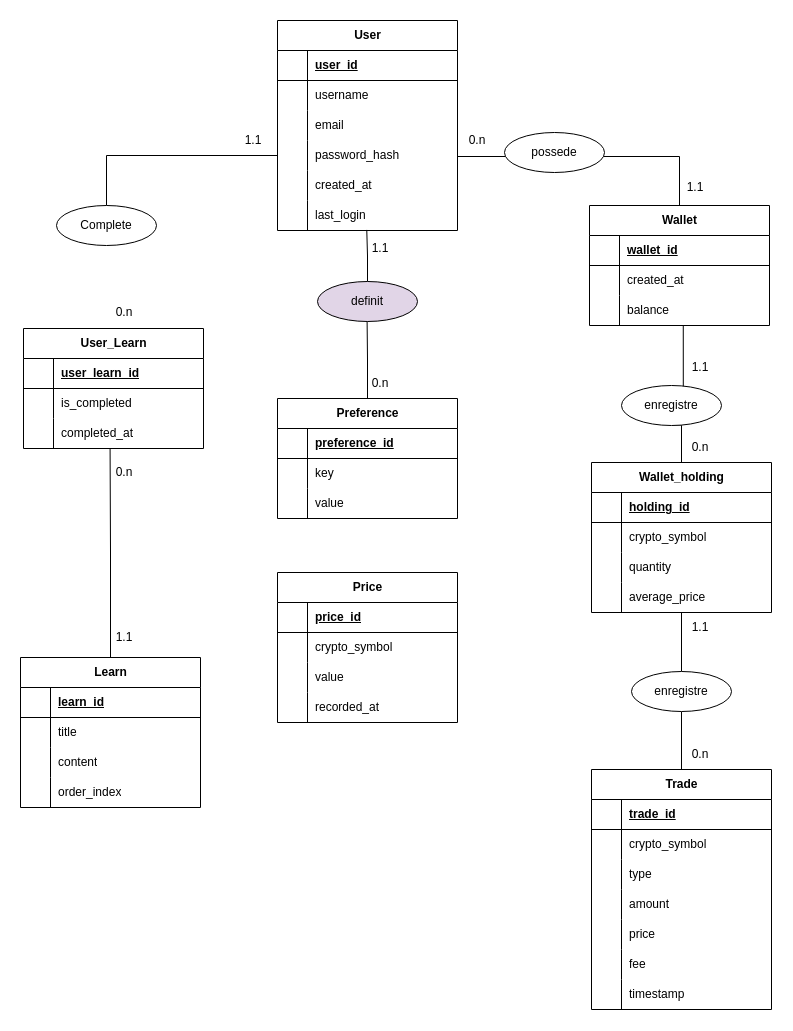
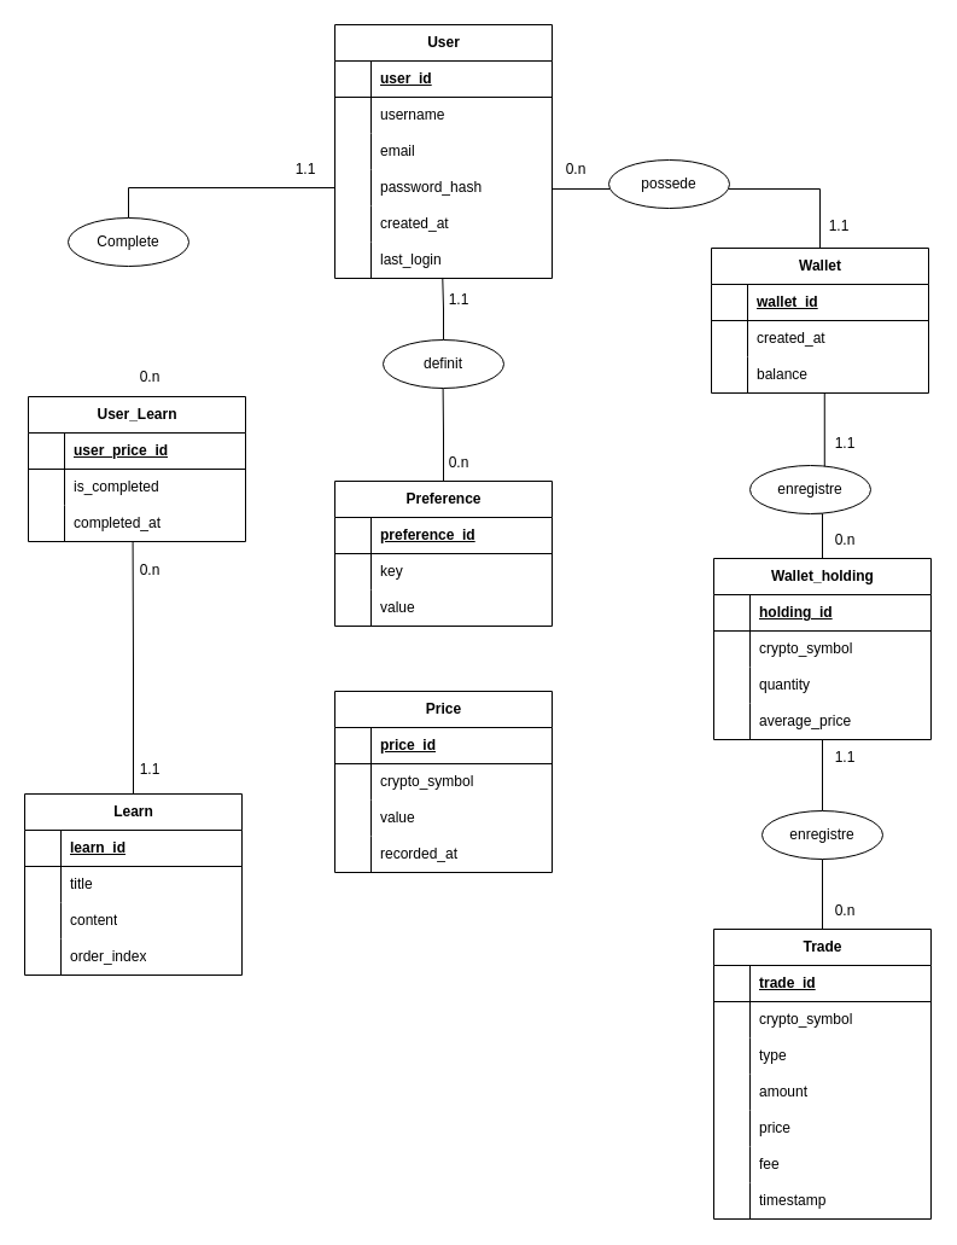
- <mxCell id="125" value="Complete" style="ellipse;whiteSpace=wrap;html=1;align=center;" parent="1" vertex="1"><mxGeometry x="56" y="205" width="100" height="40" as="geometry" /></mxCell>
+ <mxCell id="125" value="Complete" style="ellipse;whiteSpace=wrap;html=1;align=center;" parent="1" vertex="1"><mxGeometry x="56" y="180" width="100" height="40" as="geometry" /></mxCell>
- <mxCell id="133" value="definit" style="ellipse;whiteSpace=wrap;html=1;align=center;fillColor=#e1d5e7;" parent="1" vertex="1"><mxGeometry x="317" y="281" width="100" height="40" as="geometry" /></mxCell>
+ <mxCell id="133" value="definit" style="ellipse;whiteSpace=wrap;html=1;align=center;" parent="1" vertex="1"><mxGeometry x="317" y="281" width="100" height="40" as="geometry" /></mxCell>
- <mxCell id="117" value="user_learn_id" style="shape=partialRectangle;connectable=0;fillColor=none;top=0;left=0;bottom=0;right=0;align=left;spacingLeft=6;fontStyle=5;overflow=hidden;whiteSpace=wrap;html=1;" parent="115" vertex="1"><mxGeometry x="30" width="150" height="30" as="geometry"><mxRectangle width="150" height="30" as="alternateBounds" /></mxGeometry></mxCell>
+ <mxCell id="117" value="user_price_id" style="shape=partialRectangle;connectable=0;fillColor=none;top=0;left=0;bottom=0;right=0;align=left;spacingLeft=6;fontStyle=5;overflow=hidden;whiteSpace=wrap;html=1;" parent="115" vertex="1"><mxGeometry x="30" width="150" height="30" as="geometry"><mxRectangle width="150" height="30" as="alternateBounds" /></mxGeometry></mxCell>
